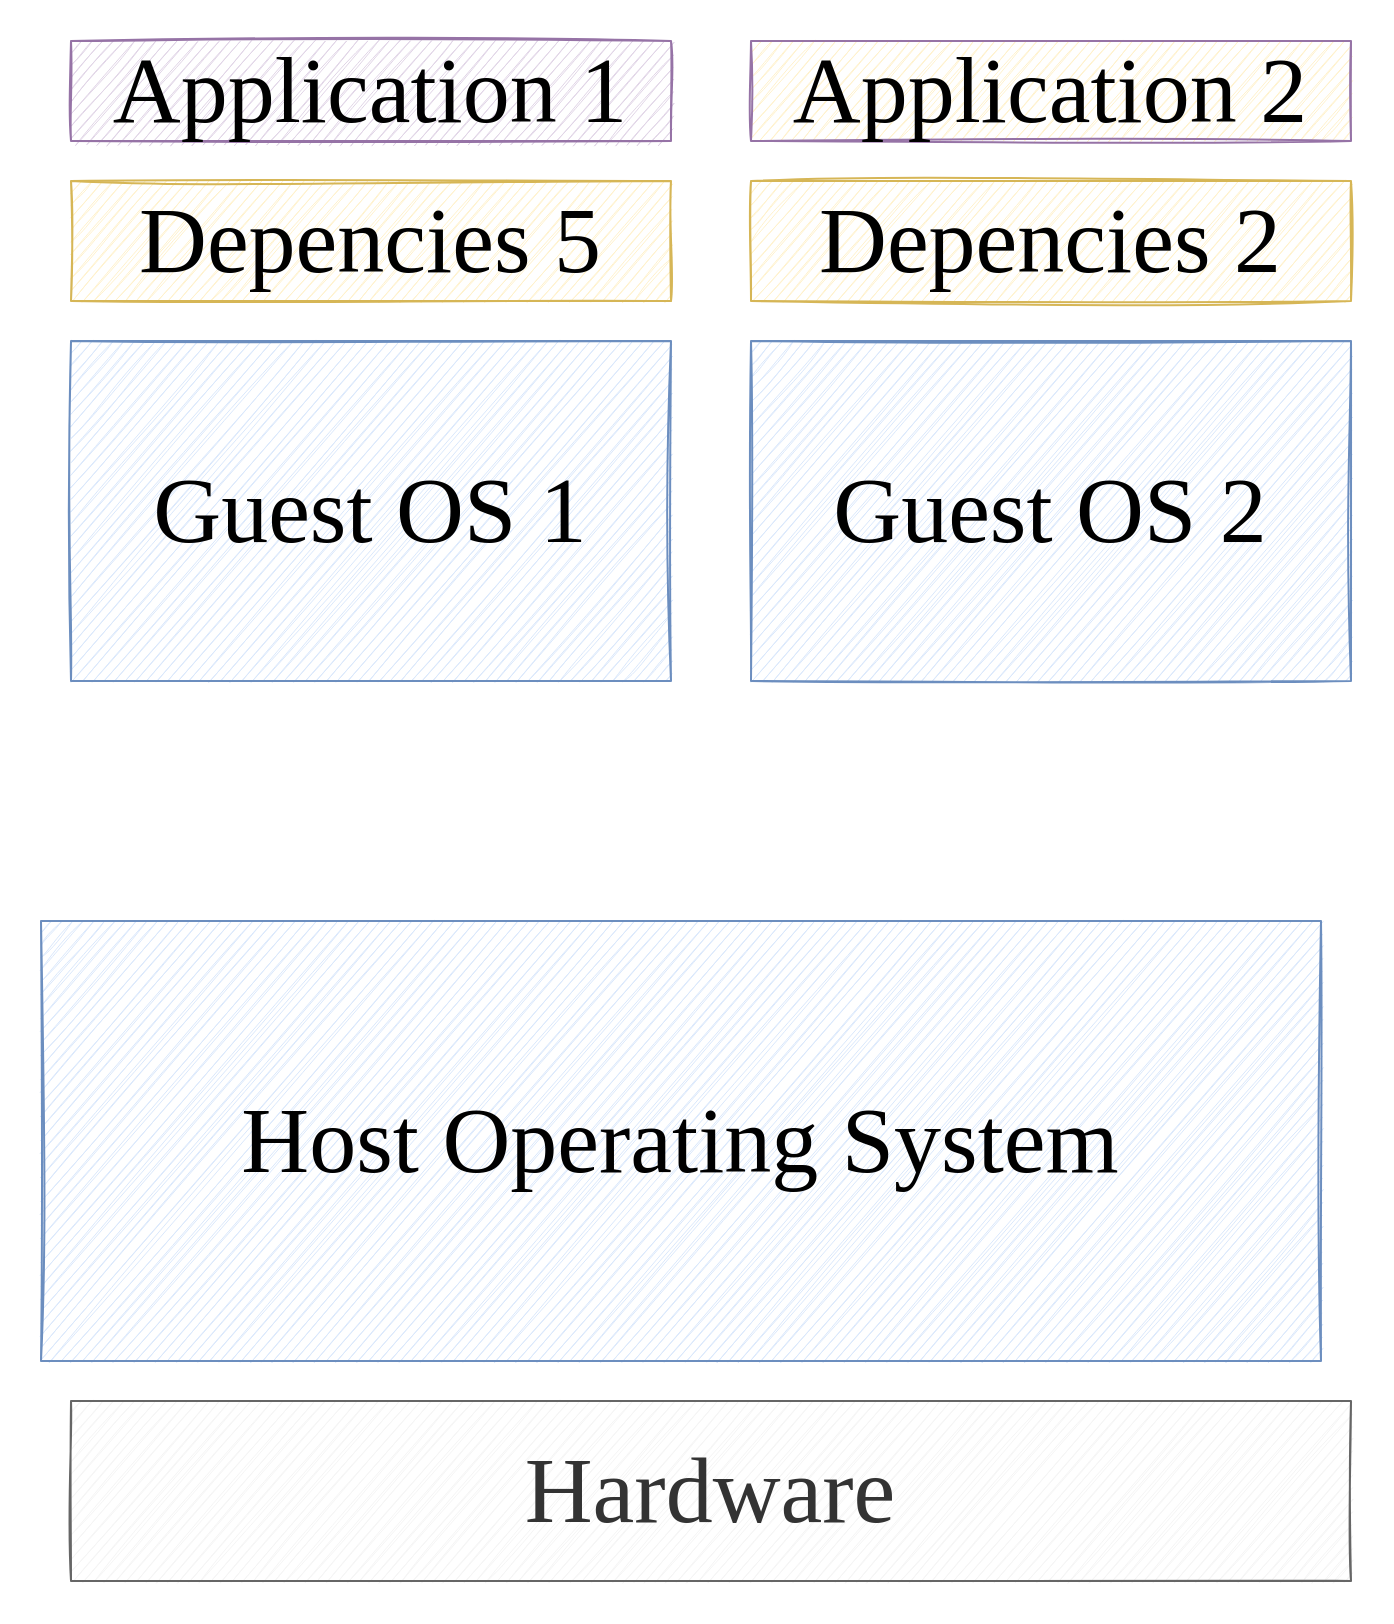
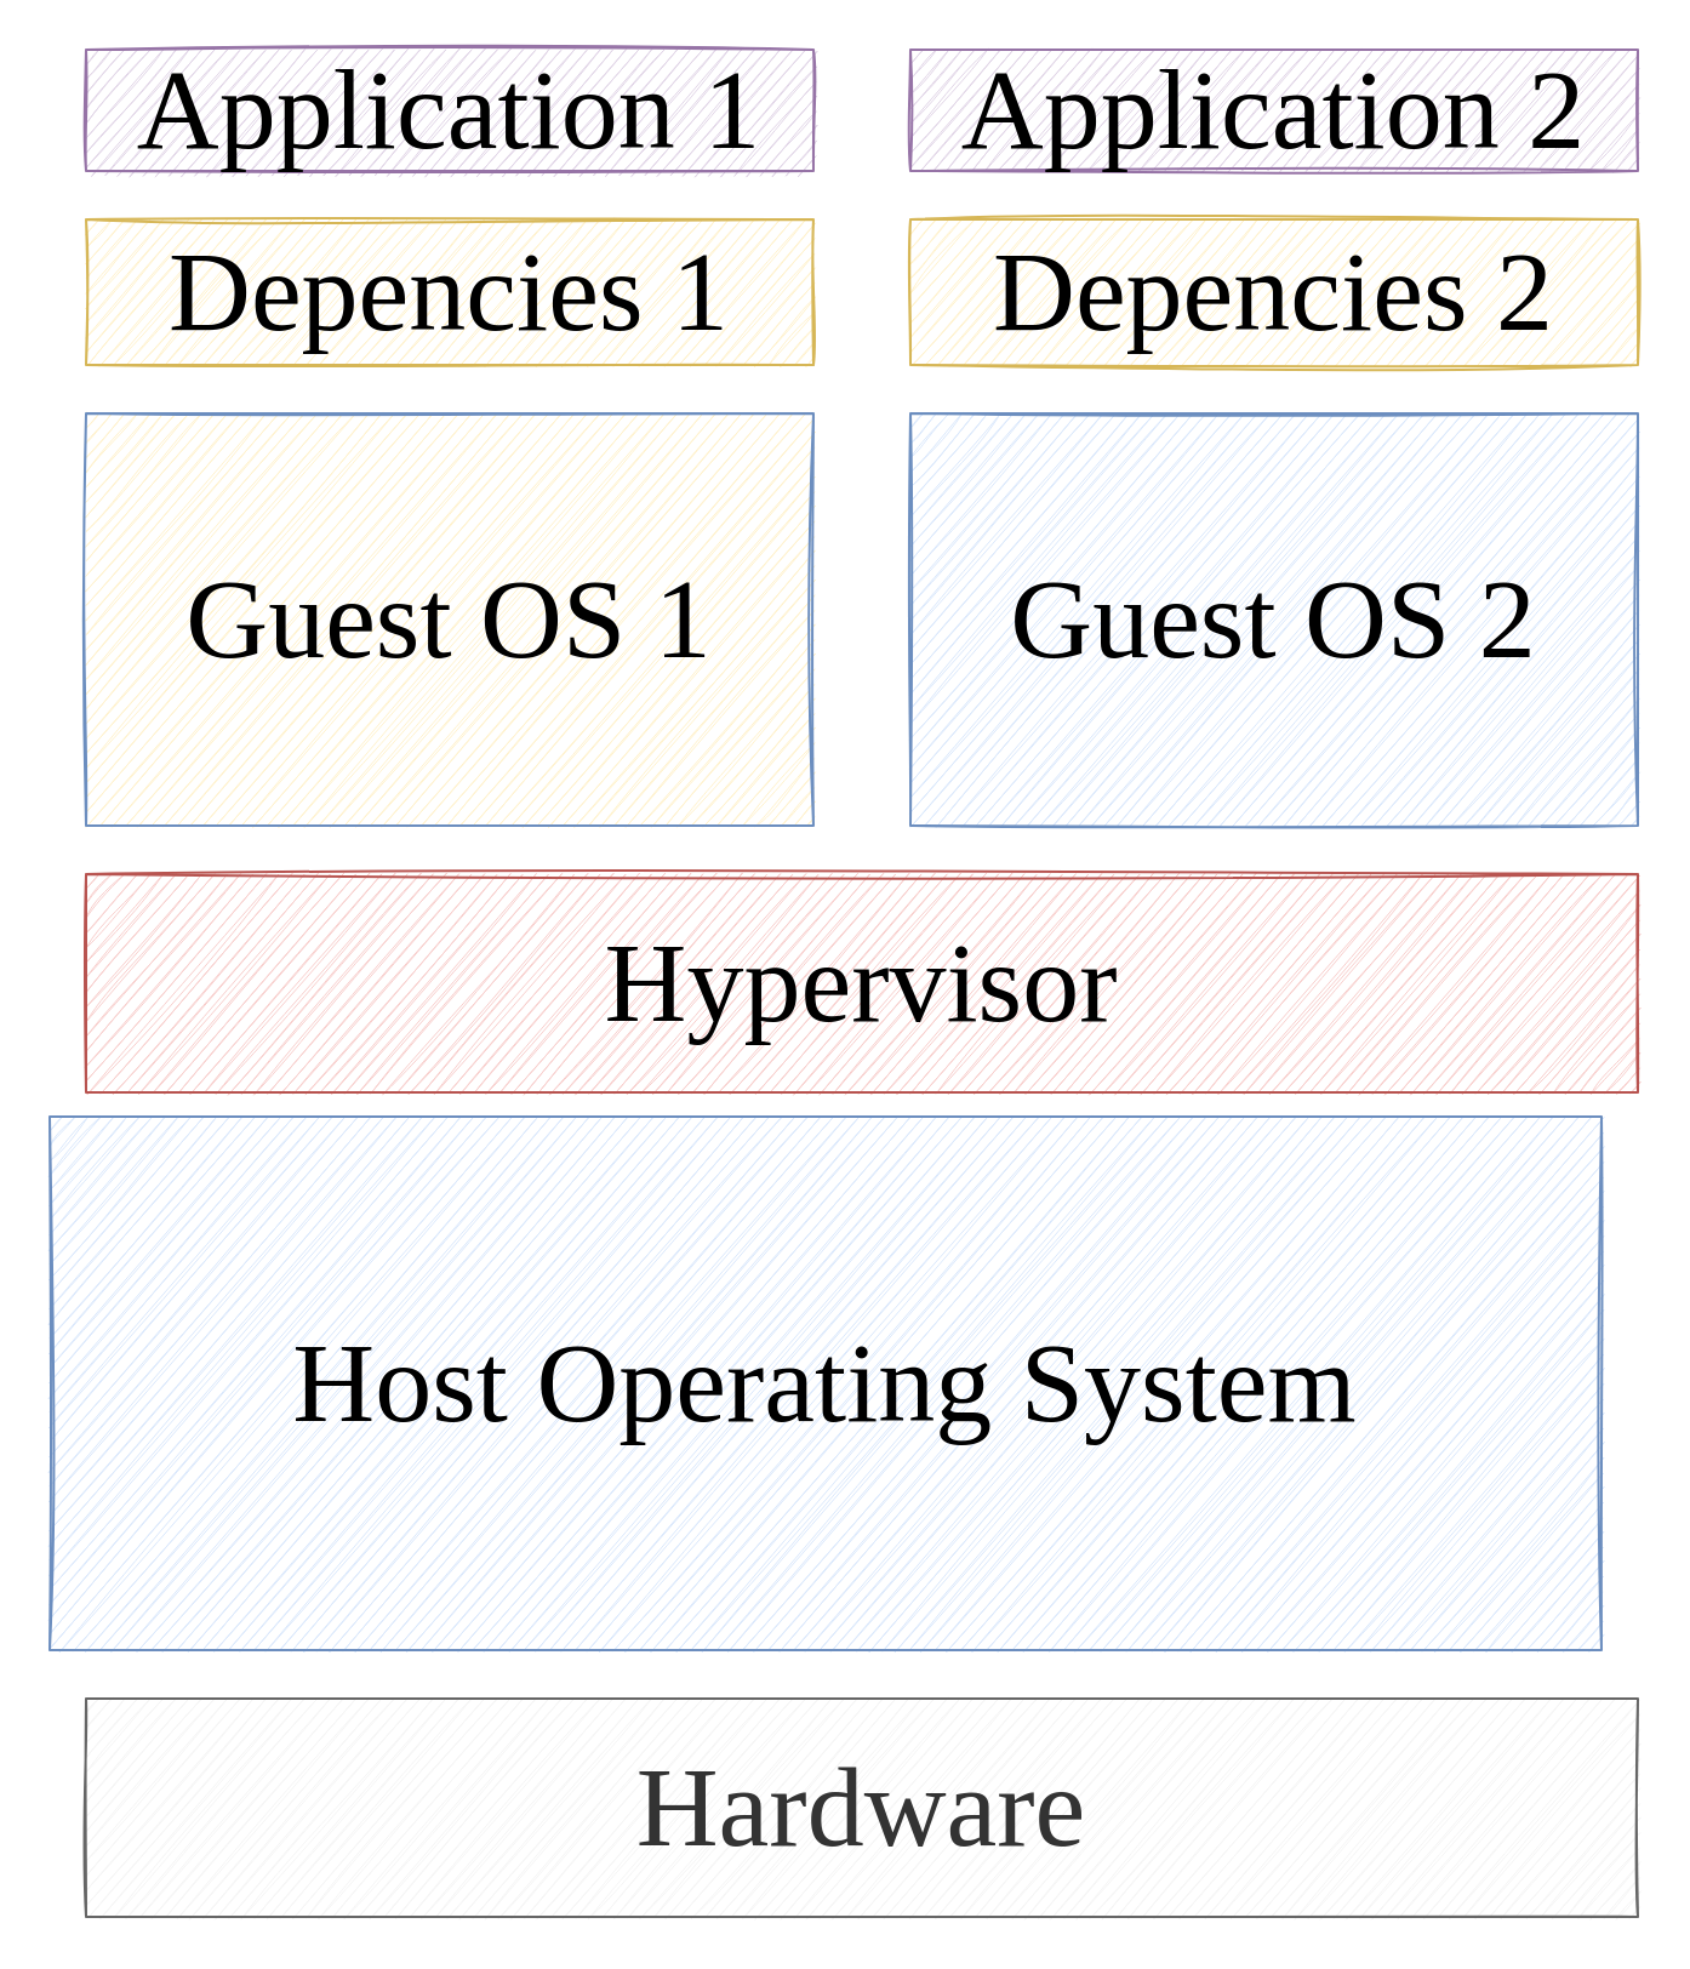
- <mxCell id="10" value="Application 2" style="rounded=0;whiteSpace=wrap;html=1;fontFamily=Architects Daughter;fontSize=47;sketch=1;fillColor=#fff2cc;strokeColor=#9673a6;" parent="1" vertex="1"><mxGeometry x="375" y="20" width="300" height="50" as="geometry" /></mxCell>
+ <mxCell id="10" value="Application 2" style="rounded=0;whiteSpace=wrap;html=1;fontFamily=Architects Daughter;fontSize=47;sketch=1;fillColor=#e1d5e7;strokeColor=#9673a6;" parent="1" vertex="1"><mxGeometry x="375" y="20" width="300" height="50" as="geometry" /></mxCell>
- <mxCell id="6" value="Depencies 5" style="rounded=0;whiteSpace=wrap;html=1;fontFamily=Architects Daughter;fontSize=47;sketch=1;fillColor=#fff2cc;strokeColor=#d6b656;" parent="1" vertex="1"><mxGeometry x="35" y="90" width="300" height="60" as="geometry" /></mxCell>
+ <mxCell id="6" value="Depencies 1" style="rounded=0;whiteSpace=wrap;html=1;fontFamily=Architects Daughter;fontSize=47;sketch=1;fillColor=#fff2cc;strokeColor=#d6b656;" parent="1" vertex="1"><mxGeometry x="35" y="90" width="300" height="60" as="geometry" /></mxCell>
- <mxCell id="5" value="Guest OS 1" style="rounded=0;whiteSpace=wrap;html=1;fontFamily=Architects Daughter;fontSize=47;sketch=1;fillColor=#dae8fc;strokeColor=#6c8ebf;" parent="1" vertex="1"><mxGeometry x="35" y="170" width="300" height="170" as="geometry" /></mxCell>
+ <mxCell id="5" value="Guest OS 1" style="rounded=0;whiteSpace=wrap;html=1;fontFamily=Architects Daughter;fontSize=47;sketch=1;fillColor=#fff2cc;strokeColor=#6c8ebf;" parent="1" vertex="1"><mxGeometry x="35" y="170" width="300" height="170" as="geometry" /></mxCell>
+ <mxCell id="4" value="Hypervisor" style="rounded=0;whiteSpace=wrap;html=1;fontFamily=Architects Daughter;fontSize=47;sketch=1;fillColor=#f8cecc;strokeColor=#b85450;" parent="1" vertex="1"><mxGeometry x="35" y="360" width="640" height="90" as="geometry" /></mxCell>
